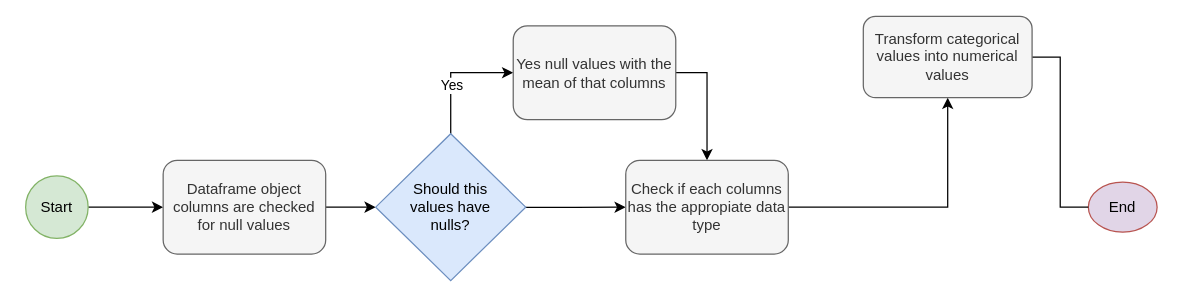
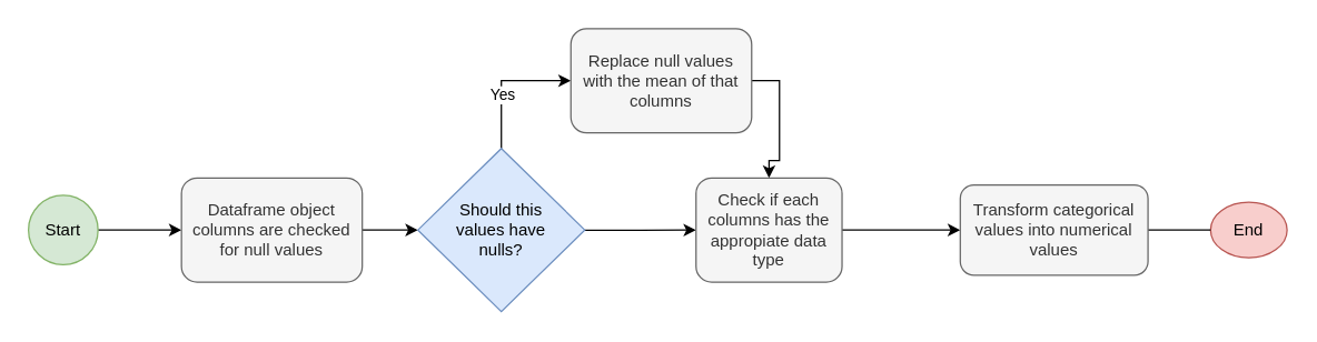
- <mxCell id="16" value="Transform categorical values into numerical values" style="whiteSpace=wrap;html=1;rounded=1;fontColor=#333333;strokeColor=#666666;fillColor=#f5f5f5;" vertex="1" parent="1"><mxGeometry x="690" y="12.5" width="135" height="65" as="geometry" /></mxCell>
+ <mxCell id="16" value="Transform categorical values into numerical values" style="whiteSpace=wrap;html=1;rounded=1;fontColor=#333333;strokeColor=#666666;fillColor=#f5f5f5;" vertex="1" parent="1"><mxGeometry x="690" y="132.5" width="135" height="65" as="geometry" /></mxCell>
- <mxCell id="12" value="Yes null values with the mean of that columns" style="rounded=1;whiteSpace=wrap;html=1;fillColor=#f5f5f5;fontColor=#333333;strokeColor=#666666;" vertex="1" parent="1"><mxGeometry x="410" width="130" height="75" as="geometry" y="20" /></mxCell>
+ <mxCell id="12" value="Replace null values with the mean of that columns" style="rounded=1;whiteSpace=wrap;html=1;fillColor=#f5f5f5;fontColor=#333333;strokeColor=#666666;" vertex="1" parent="1"><mxGeometry x="410" width="130" height="75" as="geometry" y="20" /></mxCell>
- <mxCell id="14" value="Check if each columns has the appropiate data type" style="rounded=1;whiteSpace=wrap;html=1;fillColor=#f5f5f5;fontColor=#333333;strokeColor=#666666;" vertex="1" parent="1"><mxGeometry x="500" y="127.5" width="130" height="75" as="geometry" /></mxCell>
+ <mxCell id="14" value="Check if each columns has the appropiate data type" style="rounded=1;whiteSpace=wrap;html=1;fillColor=#f5f5f5;fontColor=#333333;strokeColor=#666666;" vertex="1" parent="1"><mxGeometry x="500" y="127.5" width="105" height="75" as="geometry" /></mxCell>
- <mxCell id="6" value="End" style="ellipse;whiteSpace=wrap;html=1;rounded=1;strokeColor=#b85450;fillColor=#e1d5e7;" vertex="1" parent="1"><mxGeometry x="870" y="145" width="55" height="40" as="geometry" /></mxCell>
+ <mxCell id="6" value="End" style="ellipse;whiteSpace=wrap;html=1;rounded=1;strokeColor=#b85450;fillColor=#f8cecc;" vertex="1" parent="1"><mxGeometry x="870" y="145" width="55" height="40" as="geometry" /></mxCell>
